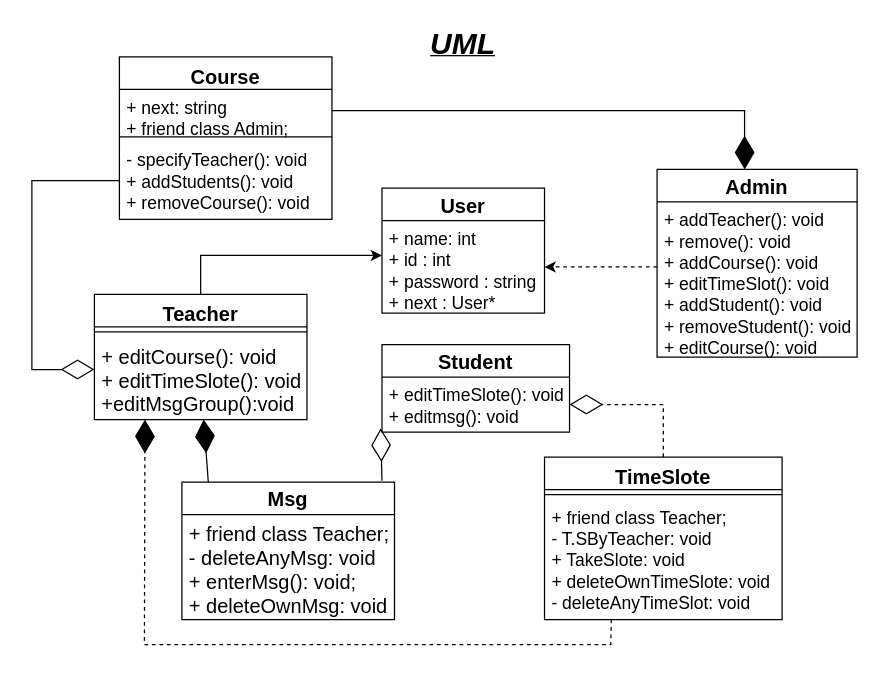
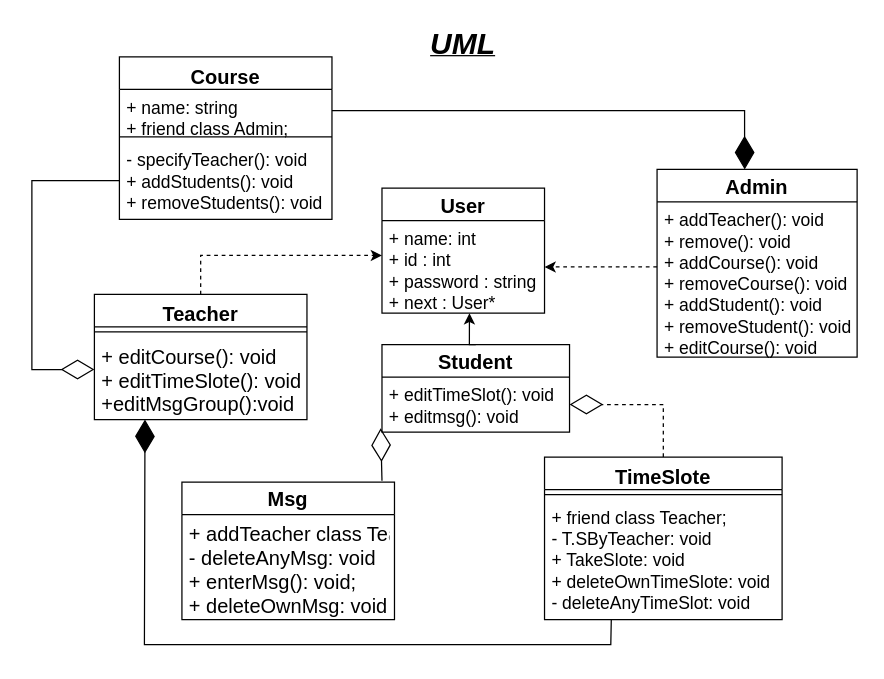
- <mxCell id="10" value="+ next: string&#10;+ friend class Admin;" style="text;strokeColor=none;fillColor=none;align=left;verticalAlign=top;spacingLeft=4;spacingRight=4;overflow=hidden;rotatable=0;points=[[0,0.5],[1,0.5]];portConstraint=eastwest;fontSize=14;" vertex="1" parent="9"><mxGeometry y="26" width="170" height="34" as="geometry" /></mxCell>
+ <mxCell id="10" value="+ name: string&#10;+ friend class Admin;" style="text;strokeColor=none;fillColor=none;align=left;verticalAlign=top;spacingLeft=4;spacingRight=4;overflow=hidden;rotatable=0;points=[[0,0.5],[1,0.5]];portConstraint=eastwest;fontSize=14;" vertex="1" parent="9"><mxGeometry y="26" width="170" height="34" as="geometry" /></mxCell>
- <mxCell id="12" value="- specifyTeacher(): void&#10;+ addStudents(): void&#10;+ removeCourse(): void" style="text;strokeColor=none;fillColor=none;align=left;verticalAlign=top;spacingLeft=4;spacingRight=4;overflow=hidden;rotatable=0;points=[[0,0.5],[1,0.5]];portConstraint=eastwest;fontSize=14;" vertex="1" parent="9"><mxGeometry y="68" width="170" height="62" as="geometry" /></mxCell>
+ <mxCell id="12" value="- specifyTeacher(): void&#10;+ addStudents(): void&#10;+ removeStudents(): void" style="text;strokeColor=none;fillColor=none;align=left;verticalAlign=top;spacingLeft=4;spacingRight=4;overflow=hidden;rotatable=0;points=[[0,0.5],[1,0.5]];portConstraint=eastwest;fontSize=14;" vertex="1" parent="9"><mxGeometry y="68" width="170" height="62" as="geometry" /></mxCell>
- <mxCell id="8" value="+ addTeacher(): void&#10;+ remove(): void&#10;+ addCourse(): void&#10;+ editTimeSlot(): void&#10;+ addStudent(): void&#10;+ removeStudent(): void&#10;+ editCourse(): void" style="text;strokeColor=none;fillColor=none;align=left;verticalAlign=top;spacingLeft=4;spacingRight=4;overflow=hidden;rotatable=0;points=[[0,0.5],[1,0.5]];portConstraint=eastwest;fontSize=14;" vertex="1" parent="7"><mxGeometry y="26" width="160" height="124" as="geometry" /></mxCell>
+ <mxCell id="8" value="+ addTeacher(): void&#10;+ remove(): void&#10;+ addCourse(): void&#10;+ removeCourse(): void&#10;+ addStudent(): void&#10;+ removeStudent(): void&#10;+ editCourse(): void" style="text;strokeColor=none;fillColor=none;align=left;verticalAlign=top;spacingLeft=4;spacingRight=4;overflow=hidden;rotatable=0;points=[[0,0.5],[1,0.5]];portConstraint=eastwest;fontSize=14;" vertex="1" parent="7"><mxGeometry y="26" width="160" height="124" as="geometry" /></mxCell>
- <mxCell id="13" style="edgeStyle=orthogonalEdgeStyle;rounded=0;orthogonalLoop=1;jettySize=auto;html=1;exitX=0.5;exitY=0;exitDx=0;exitDy=0;entryX=0;entryY=0.375;entryDx=0;entryDy=0;entryPerimeter=0;" edge="1" parent="1" source="14" target="3"><mxGeometry relative="1" as="geometry" /></mxCell>
+ <mxCell id="13" style="edgeStyle=orthogonalEdgeStyle;rounded=0;orthogonalLoop=1;jettySize=auto;html=1;exitX=0.5;exitY=0;exitDx=0;exitDy=0;entryX=0;entryY=0.375;entryDx=0;entryDy=0;entryPerimeter=0;dashed=1;" edge="1" parent="1" source="14" target="3"><mxGeometry relative="1" as="geometry" /></mxCell>
+ <mxCell id="4" style="edgeStyle=orthogonalEdgeStyle;rounded=0;orthogonalLoop=1;jettySize=auto;html=1;exitX=0.5;exitY=0;exitDx=0;exitDy=0;entryX=0.538;entryY=1;entryDx=0;entryDy=0;entryPerimeter=0;" edge="1" parent="1" source="5" target="3"><mxGeometry relative="1" as="geometry" /></mxCell>
- <mxCell id="6" value="+ editTimeSlote(): void&#10;+ editmsg(): void" style="text;strokeColor=none;fillColor=none;align=left;verticalAlign=top;spacingLeft=4;spacingRight=4;overflow=hidden;rotatable=0;points=[[0,0.5],[1,0.5]];portConstraint=eastwest;fontSize=14;" vertex="1" parent="5"><mxGeometry y="26" width="150" height="44" as="geometry" /></mxCell>
+ <mxCell id="6" value="+ editTimeSlot(): void&#10;+ editmsg(): void" style="text;strokeColor=none;fillColor=none;align=left;verticalAlign=top;spacingLeft=4;spacingRight=4;overflow=hidden;rotatable=0;points=[[0,0.5],[1,0.5]];portConstraint=eastwest;fontSize=14;" vertex="1" parent="5"><mxGeometry y="26" width="150" height="44" as="geometry" /></mxCell>
- <mxCell id="24" value="" style="endArrow=diamondThin;endFill=1;endSize=24;html=1;rounded=0;exitX=0.124;exitY=0;exitDx=0;exitDy=0;exitPerimeter=0;" edge="1" parent="1" source="17" target="16"><mxGeometry width="160" relative="1" as="geometry"><mxPoint x="220" y="275" as="sourcePoint" /><mxPoint x="380" y="275" as="targetPoint" /></mxGeometry></mxCell>
- <mxCell id="18" value="+ friend class Teacher;&#10;- deleteAnyMsg: void&#10;+ enterMsg(): void;&#10;+ deleteOwnMsg: void" style="text;strokeColor=none;fillColor=none;align=left;verticalAlign=top;spacingLeft=4;spacingRight=4;overflow=hidden;rotatable=0;points=[[0,0.5],[1,0.5]];portConstraint=eastwest;fontSize=16;" vertex="1" parent="17"><mxGeometry y="26" width="170" height="84" as="geometry" /></mxCell>
+ <mxCell id="18" value="+ addTeacher class Teacher;&#10;- deleteAnyMsg: void&#10;+ enterMsg(): void;&#10;+ deleteOwnMsg: void" style="text;strokeColor=none;fillColor=none;align=left;verticalAlign=top;spacingLeft=4;spacingRight=4;overflow=hidden;rotatable=0;points=[[0,0.5],[1,0.5]];portConstraint=eastwest;fontSize=16;" vertex="1" parent="17"><mxGeometry y="26" width="170" height="84" as="geometry" /></mxCell>
- <mxCell id="27" value="" style="endArrow=diamondThin;endFill=1;endSize=24;html=1;rounded=0;entryX=0.238;entryY=1;entryDx=0;entryDy=0;entryPerimeter=0;exitX=0.281;exitY=1;exitDx=0;exitDy=0;exitPerimeter=0;dashed=1;" edge="1" parent="1" source="21" target="16"><mxGeometry width="160" relative="1" as="geometry"><mxPoint x="480" y="485" as="sourcePoint" /><mxPoint x="380" y="275" as="targetPoint" /><Array as="points"><mxPoint x="483" y="515" /><mxPoint x="110" y="515" /></Array></mxGeometry></mxCell>
+ <mxCell id="27" value="" style="endArrow=diamondThin;endFill=1;endSize=24;html=1;rounded=0;entryX=0.238;entryY=1;entryDx=0;entryDy=0;entryPerimeter=0;exitX=0.281;exitY=1;exitDx=0;exitDy=0;exitPerimeter=0;" edge="1" parent="1" source="21" target="16"><mxGeometry width="160" relative="1" as="geometry"><mxPoint x="480" y="485" as="sourcePoint" /><mxPoint x="380" y="275" as="targetPoint" /><Array as="points"><mxPoint x="483" y="515" /><mxPoint x="110" y="515" /></Array></mxGeometry></mxCell>
